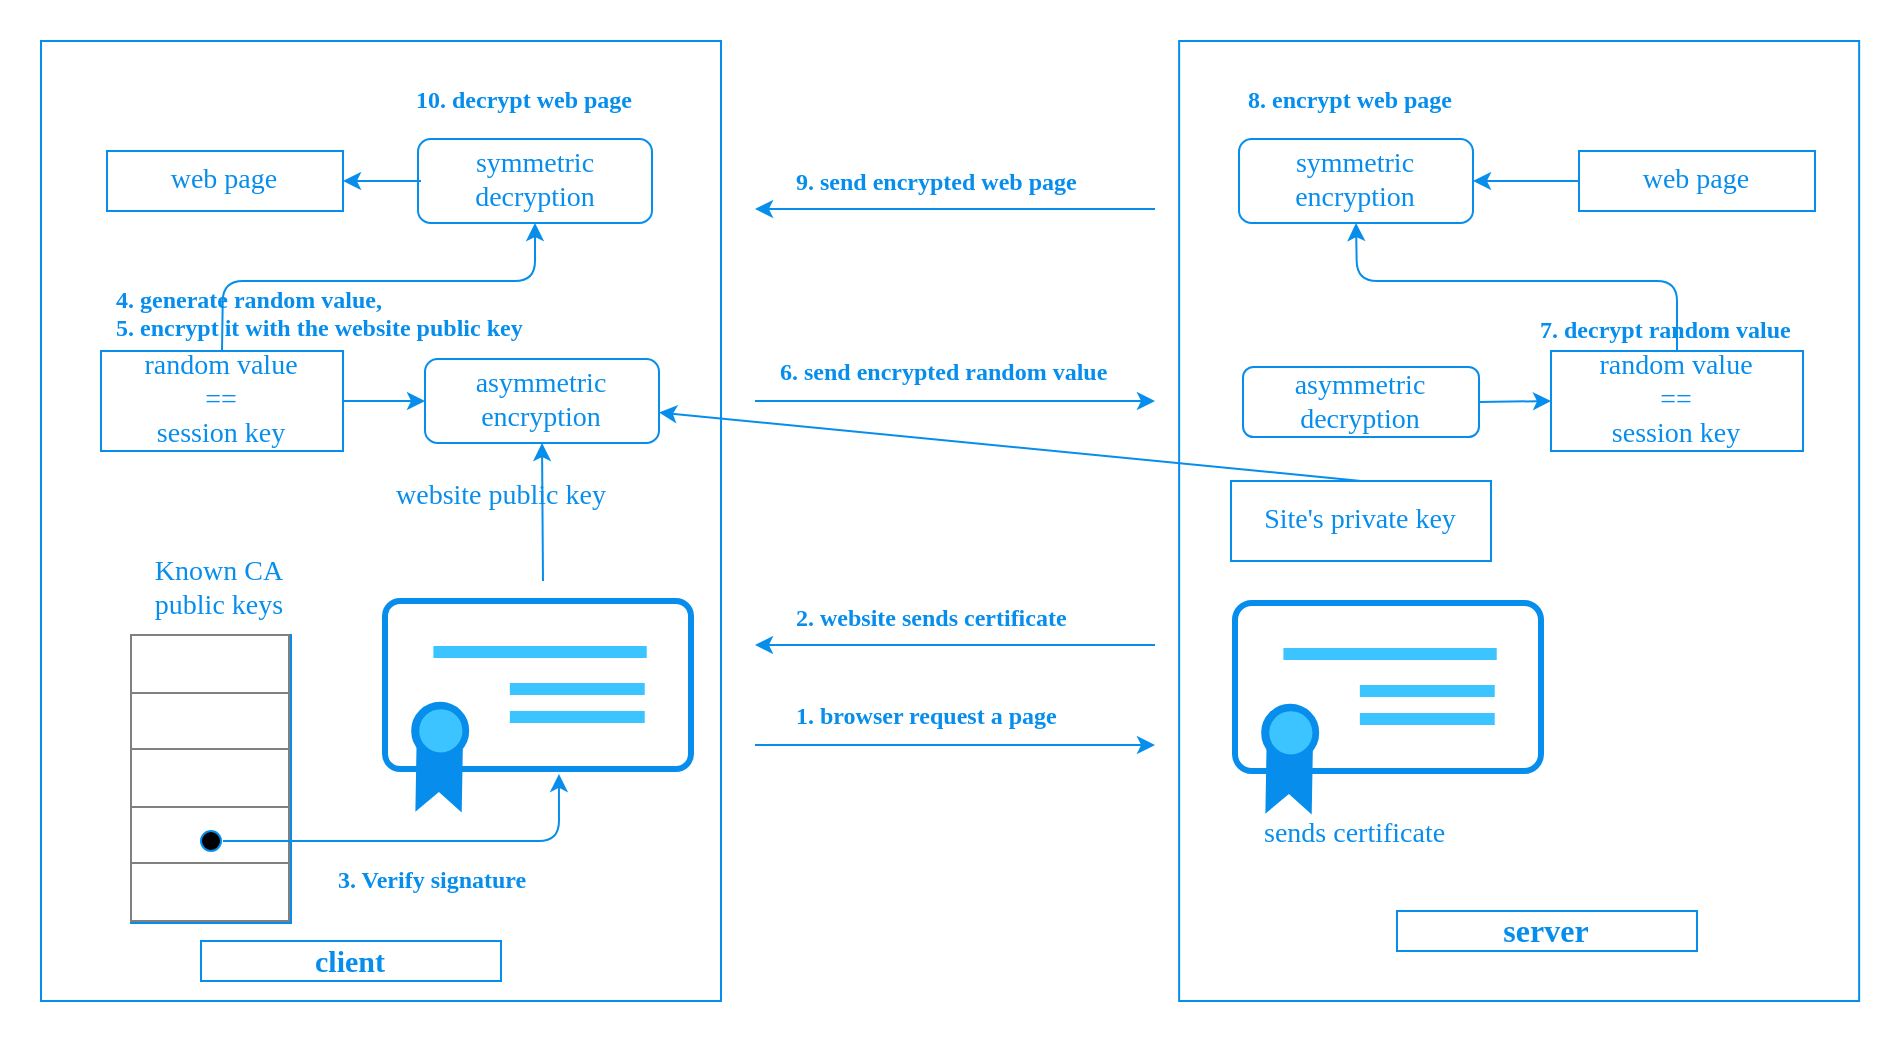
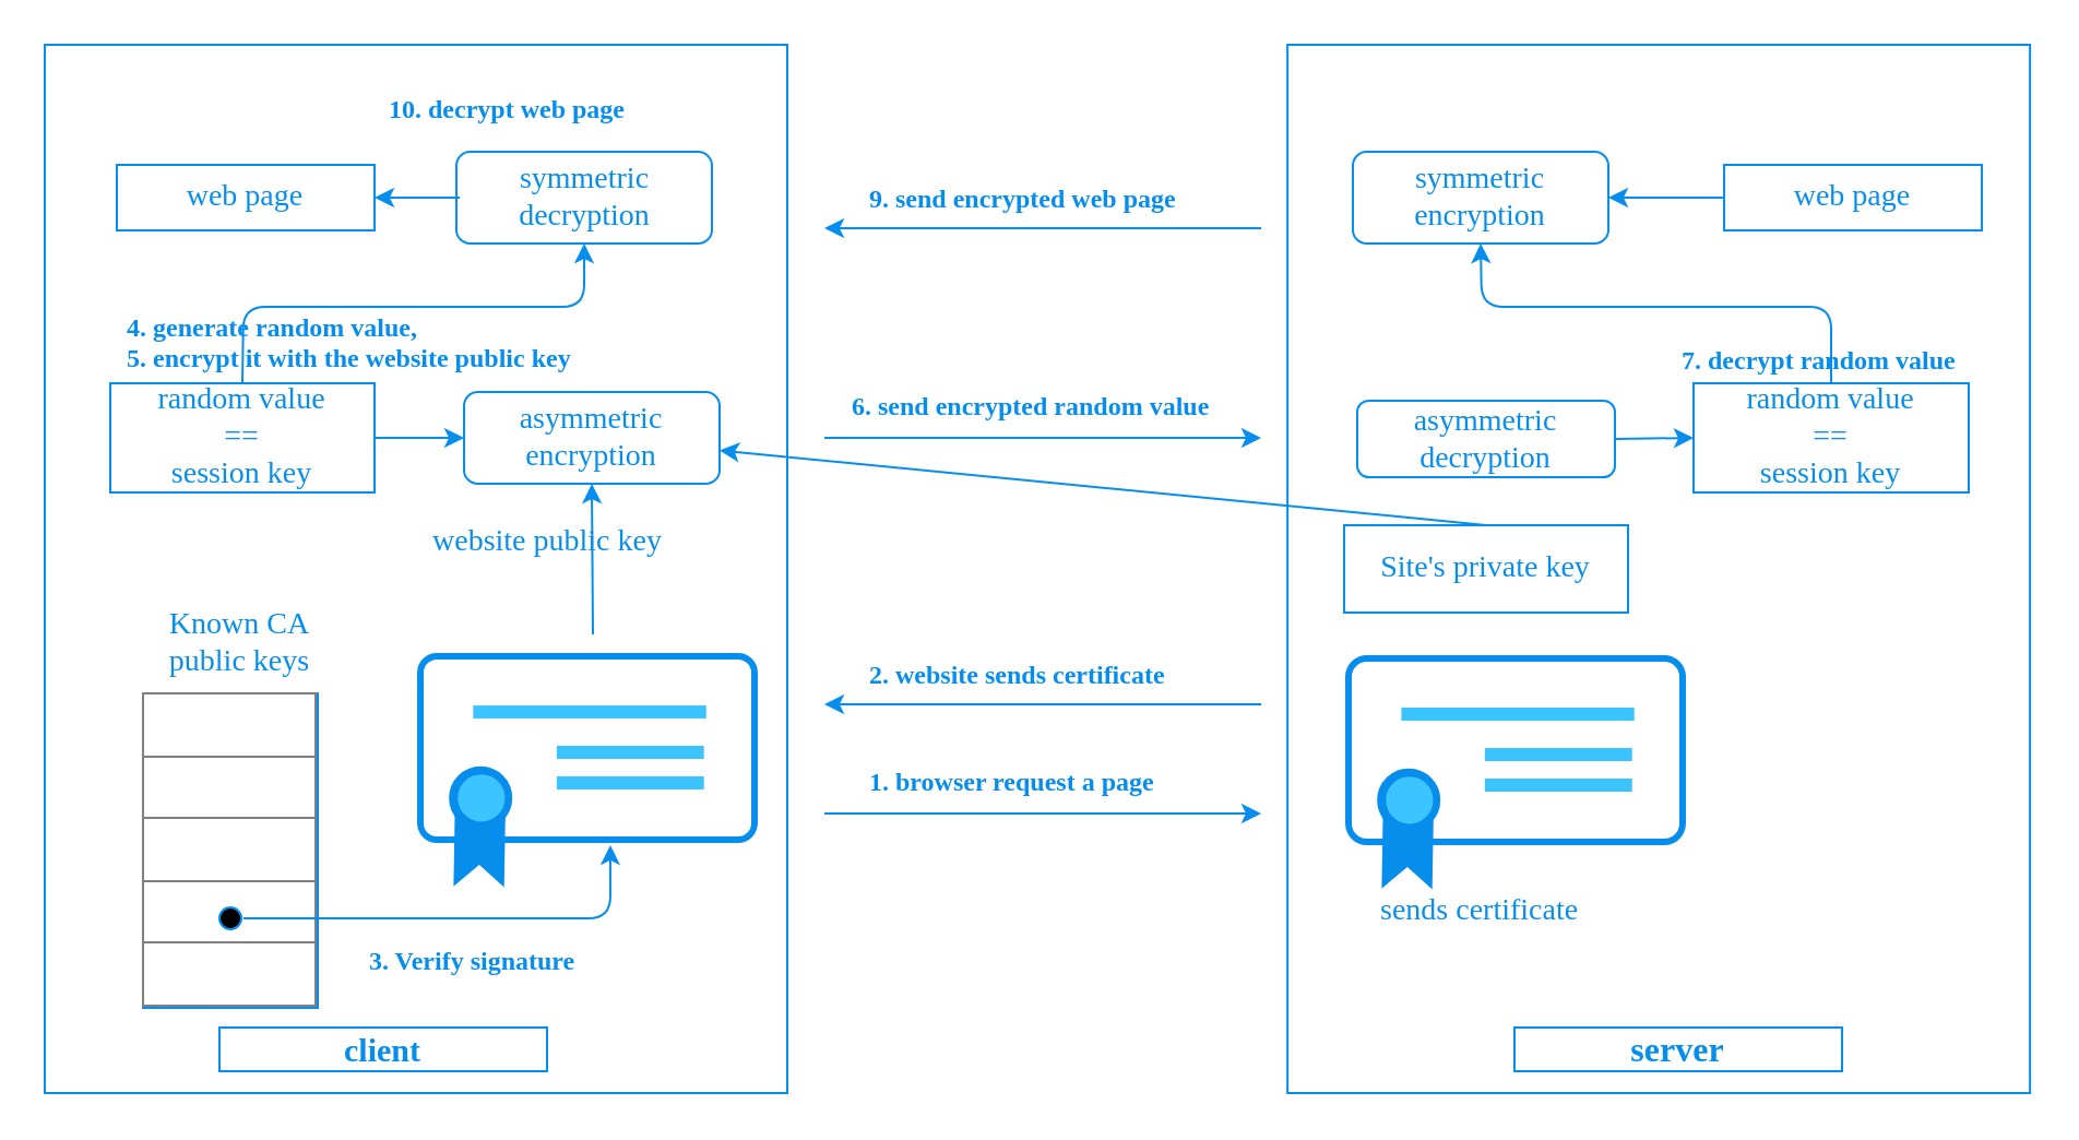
- <mxCell id="39" value="&lt;span&gt;&lt;font&gt;10.&lt;/font&gt;&lt;/span&gt;&amp;nbsp;decrypt web page" style="text;html=1;resizable=0;points=[];autosize=1;align=left;verticalAlign=top;spacingTop=-4;fontFamily=Comic Sans MS;fontColor=#078EED;strokeColor=none;fontStyle=1" parent="1" vertex="1"><mxGeometry x="205.5" y="40" width="130" height="20" as="geometry" /></mxCell>
+ <mxCell id="39" value="&lt;span&gt;&lt;font&gt;10.&lt;/font&gt;&lt;/span&gt;&amp;nbsp;decrypt web page" style="text;html=1;resizable=0;points=[];autosize=1;align=left;verticalAlign=top;spacingTop=-4;fontFamily=Comic Sans MS;fontColor=#078EED;strokeColor=none;fontStyle=1" parent="1" vertex="1"><mxGeometry x="175.5" y="40" width="130" height="20" as="geometry" /></mxCell>
- <mxCell id="38" value="&lt;span&gt;&lt;font&gt;8.&lt;/font&gt;&lt;/span&gt; encrypt web page" style="text;html=1;resizable=0;points=[];autosize=1;align=left;verticalAlign=top;spacingTop=-4;fontFamily=Comic Sans MS;fontColor=#078EED;strokeColor=none;fontStyle=1" parent="1" vertex="1"><mxGeometry x="622" y="40" width="120" height="20" as="geometry" /></mxCell>
- <mxCell id="41" value="server" style="text;html=1;strokeColor=#078EED;fillColor=none;align=center;verticalAlign=middle;whiteSpace=wrap;rounded=0;labelBackgroundColor=none;fontSize=16;fontStyle=1;fontFamily=Comic Sans MS;fontColor=#078EED;" parent="1" vertex="1"><mxGeometry x="698" y="455" width="150" height="20" as="geometry" /></mxCell>
+ <mxCell id="41" value="server" style="text;html=1;strokeColor=#078EED;fillColor=none;align=center;verticalAlign=middle;whiteSpace=wrap;rounded=0;labelBackgroundColor=none;fontSize=16;fontStyle=1;fontFamily=Comic Sans MS;fontColor=#078EED;" parent="1" vertex="1"><mxGeometry x="693" y="470" width="150" height="20" as="geometry" /></mxCell>
